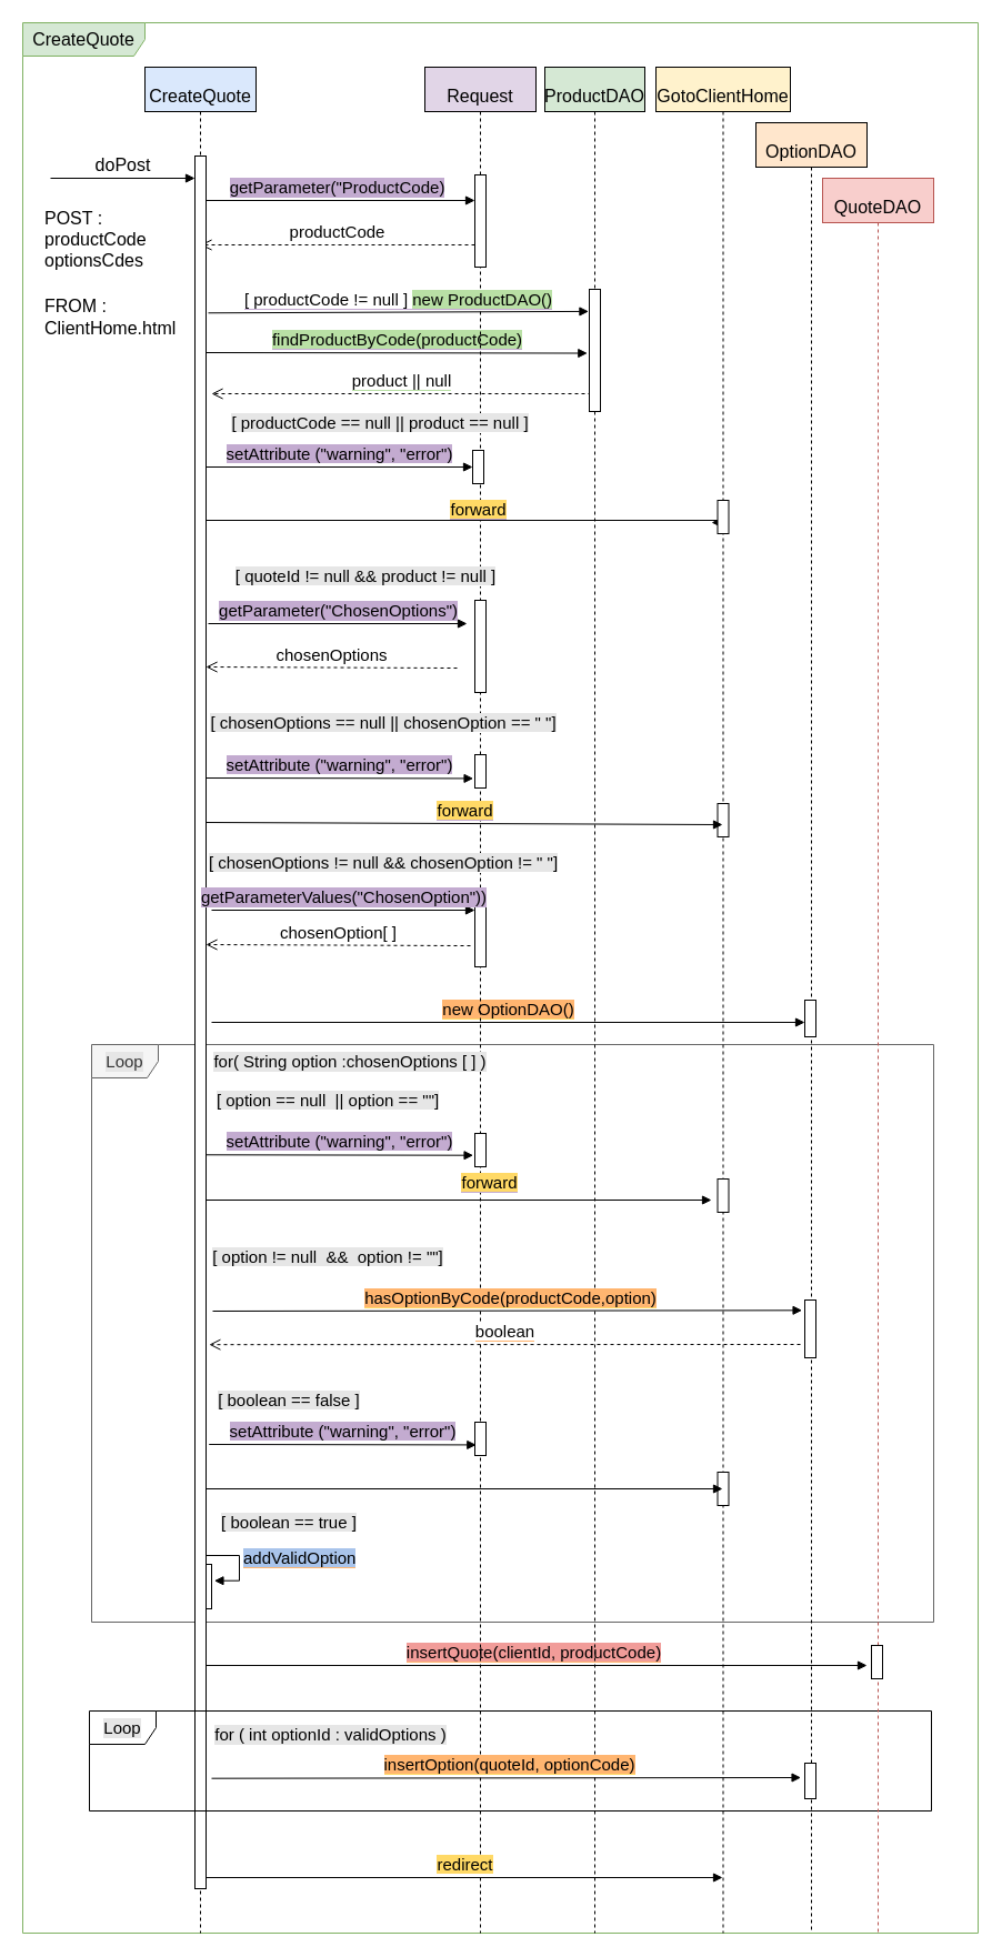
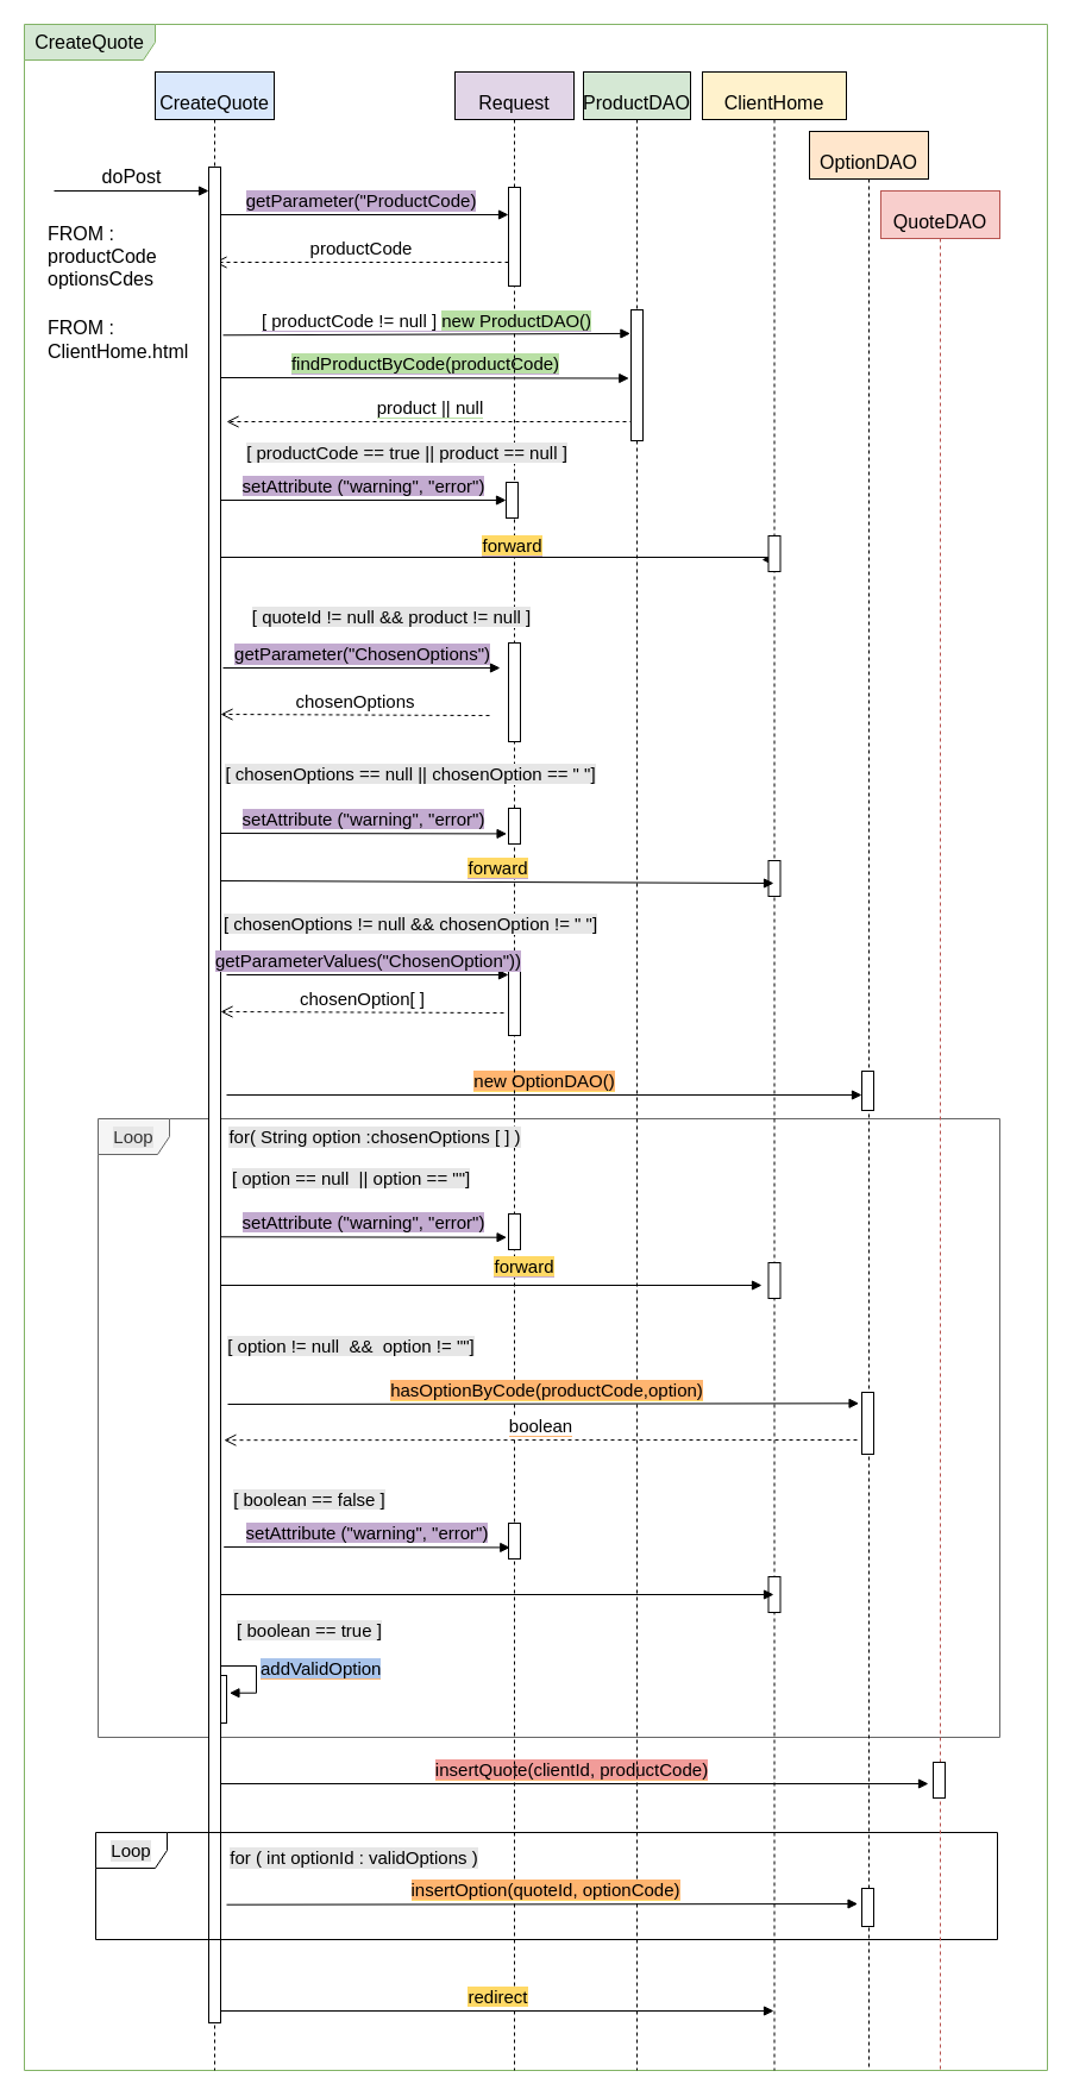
- <mxCell id="22" value="&lt;p style=&quot;line-height: 0.4;&quot;&gt;&lt;/p&gt;&lt;blockquote style=&quot;margin: 0px 0px 0px 40px; border: none; padding: 0px; line-height: 0.6;&quot;&gt;&lt;/blockquote&gt;&lt;span style=&quot;font-size: 16px;&quot;&gt;GotoClientHome&lt;/span&gt;&lt;br&gt;&lt;p&gt;&lt;/p&gt;" style="shape=umlLifeline;perimeter=lifelinePerimeter;whiteSpace=wrap;html=1;container=1;collapsible=0;recursiveResize=0;outlineConnect=0;fontSize=33;align=center;fillColor=#fff2cc;strokeColor=#000000;" parent="1" vertex="1"><mxGeometry x="590" y="60" width="121" height="1680" as="geometry" /></mxCell>
+ <mxCell id="22" value="&lt;p style=&quot;line-height: 0.4;&quot;&gt;&lt;/p&gt;&lt;blockquote style=&quot;margin: 0px 0px 0px 40px; border: none; padding: 0px; line-height: 0.6;&quot;&gt;&lt;/blockquote&gt;&lt;span style=&quot;font-size: 16px;&quot;&gt;ClientHome&lt;/span&gt;&lt;br&gt;&lt;p&gt;&lt;/p&gt;" style="shape=umlLifeline;perimeter=lifelinePerimeter;whiteSpace=wrap;html=1;container=1;collapsible=0;recursiveResize=0;outlineConnect=0;fontSize=33;align=center;fillColor=#fff2cc;strokeColor=#000000;" parent="1" vertex="1"><mxGeometry x="590" y="60" width="121" height="1680" as="geometry" /></mxCell>
- <mxCell id="26" value="POST :&lt;br&gt;&lt;div style=&quot;&quot;&gt;productCode&lt;/div&gt;optionsCdes&lt;br&gt;" style="text;html=1;strokeColor=none;fillColor=none;align=left;verticalAlign=middle;whiteSpace=wrap;rounded=0;fontSize=16;" parent="1" vertex="1"><mxGeometry x="38" y="180" width="140" height="70" as="geometry" /></mxCell>
+ <mxCell id="26" value="FROM :&lt;br&gt;&lt;div style=&quot;&quot;&gt;productCode&lt;/div&gt;optionsCdes&lt;br&gt;" style="text;html=1;strokeColor=none;fillColor=none;align=left;verticalAlign=middle;whiteSpace=wrap;rounded=0;fontSize=16;" parent="1" vertex="1"><mxGeometry x="38" y="180" width="140" height="70" as="geometry" /></mxCell>
- <mxCell id="17" value="&lt;span style=&quot;background-color: rgb(230, 230, 230);&quot;&gt;[ productCode == null || product == null ]&lt;/span&gt;" style="text;html=1;strokeColor=none;fillColor=none;align=center;verticalAlign=middle;whiteSpace=wrap;rounded=0;labelBackgroundColor=#FFFFFF;fontSize=15;fontColor=#000000;" parent="13" vertex="1"><mxGeometry x="-200" y="310" width="320" height="20" as="geometry" /></mxCell>
+ <mxCell id="17" value="&lt;span style=&quot;background-color: rgb(230, 230, 230);&quot;&gt;[ productCode == true || product == null ]&lt;/span&gt;" style="text;html=1;strokeColor=none;fillColor=none;align=center;verticalAlign=middle;whiteSpace=wrap;rounded=0;labelBackgroundColor=#FFFFFF;fontSize=15;fontColor=#000000;" parent="13" vertex="1"><mxGeometry x="-200" y="310" width="320" height="20" as="geometry" /></mxCell>
